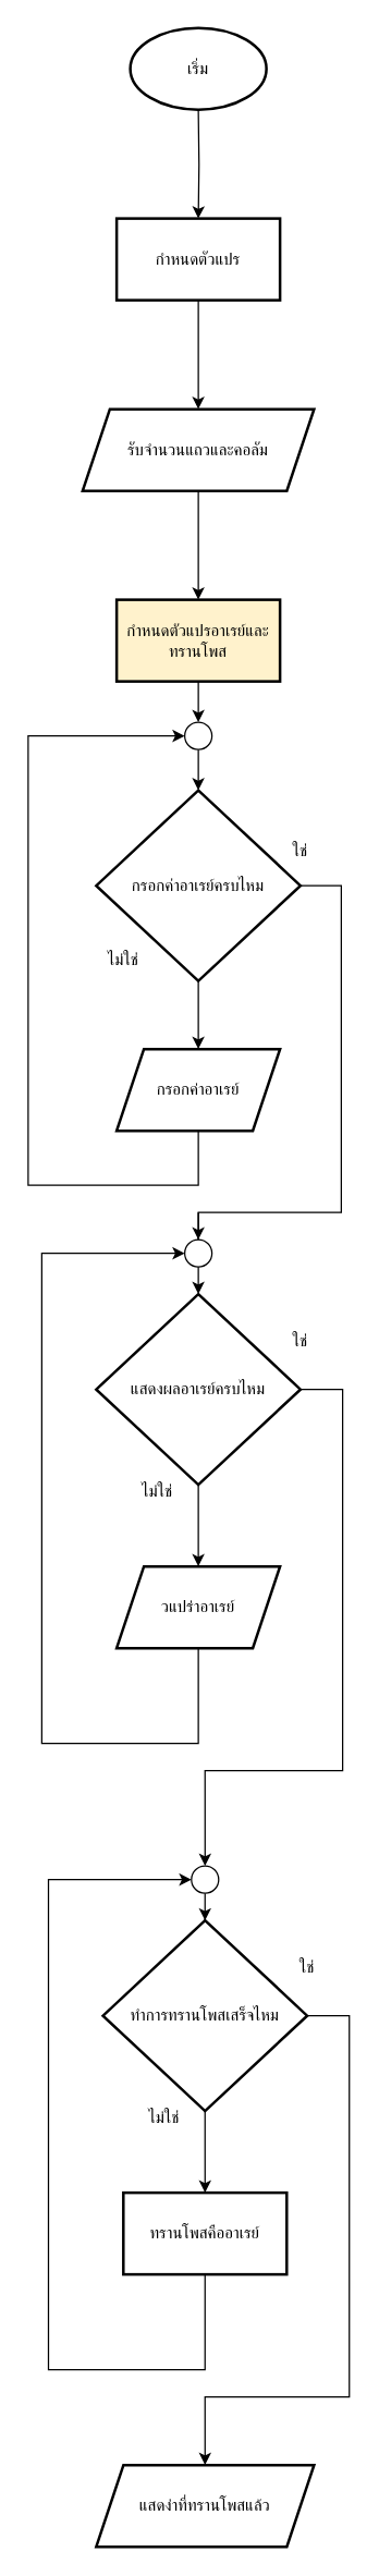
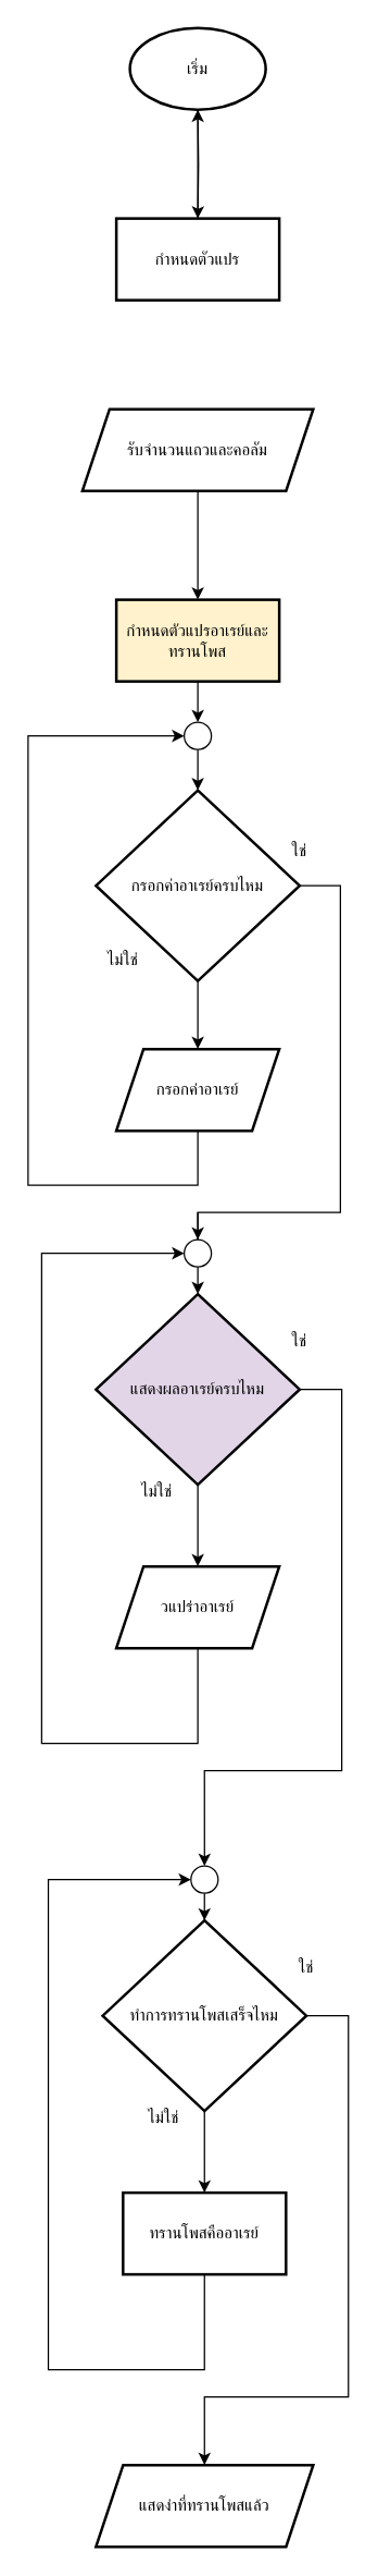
- <mxCell id="4" value="" style="edgeStyle=orthogonalEdgeStyle;rounded=0;orthogonalLoop=1;jettySize=auto;html=1;" edge="1" parent="1" source="5" target="7"><mxGeometry relative="1" as="geometry" /></mxCell>
+ <mxCell id="4" value="" style="edgeStyle=orthogonalEdgeStyle;rounded=0;orthogonalLoop=1;jettySize=auto;html=1;" edge="1" parent="1" source="5" target="2"><mxGeometry relative="1" as="geometry" /></mxCell>
- <mxCell id="21" value="แสดงผลอาเรย์ครบไหม" style="rhombus;whiteSpace=wrap;html=1;strokeWidth=2;" vertex="1" parent="1"><mxGeometry x="70" y="950" width="150" height="140" as="geometry" /></mxCell>
+ <mxCell id="21" value="แสดงผลอาเรย์ครบไหม" style="rhombus;whiteSpace=wrap;html=1;strokeWidth=2;fillColor=#e1d5e7;" vertex="1" parent="1"><mxGeometry x="70" y="950" width="150" height="140" as="geometry" /></mxCell>
